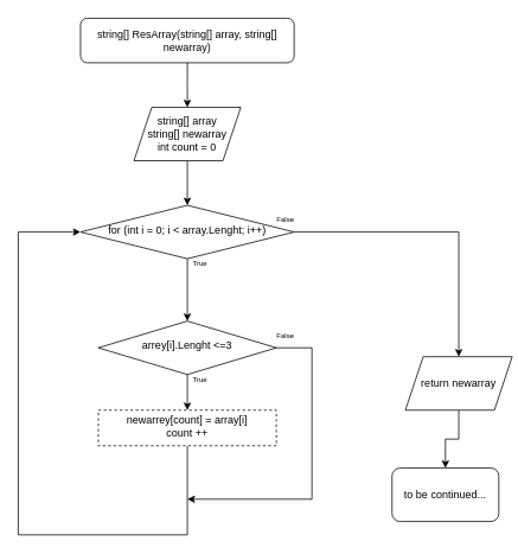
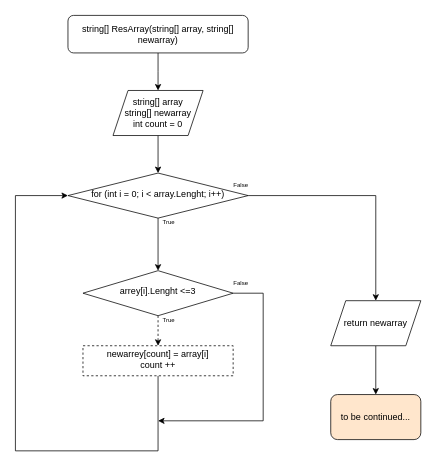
- <mxCell id="20" value="&lt;font style=&quot;font-size: 12px;&quot;&gt;return newarray&lt;/font&gt;" style="shape=parallelogram;perimeter=parallelogramPerimeter;whiteSpace=wrap;html=1;fixedSize=1;fontSize=10;" parent="1" vertex="1"><mxGeometry x="455" y="400" width="120" height="60" as="geometry" /></mxCell>
+ <mxCell id="20" value="&lt;font style=&quot;font-size: 12px;&quot;&gt;return newarray&lt;/font&gt;" style="shape=parallelogram;perimeter=parallelogramPerimeter;whiteSpace=wrap;html=1;fixedSize=1;fontSize=10;" parent="1" vertex="1"><mxGeometry x="440" y="400" width="120" height="60" as="geometry" /></mxCell>
- <mxCell id="7" value="" style="edgeStyle=orthogonalEdgeStyle;rounded=0;orthogonalLoop=1;jettySize=auto;html=1;fontSize=10;" parent="1" source="9" target="16" edge="1"><mxGeometry relative="1" as="geometry" /></mxCell>
+ <mxCell id="7" value="" style="edgeStyle=orthogonalEdgeStyle;rounded=0;orthogonalLoop=1;jettySize=auto;html=1;fontSize=10;dashed=1;" parent="1" source="9" target="16" edge="1"><mxGeometry relative="1" as="geometry" /></mxCell>
- <mxCell id="19" value="&lt;font style=&quot;font-size: 12px;&quot;&gt;to be continued...&lt;/font&gt;" style="rounded=1;whiteSpace=wrap;html=1;fontSize=10;" parent="1" vertex="1"><mxGeometry x="440" y="525" width="120" height="60" as="geometry" /></mxCell>
+ <mxCell id="19" value="&lt;font style=&quot;font-size: 12px;&quot;&gt;to be continued...&lt;/font&gt;" style="rounded=1;whiteSpace=wrap;html=1;fontSize=10;fillColor=#ffe6cc;" parent="1" vertex="1"><mxGeometry x="440" y="525" width="120" height="60" as="geometry" /></mxCell>
